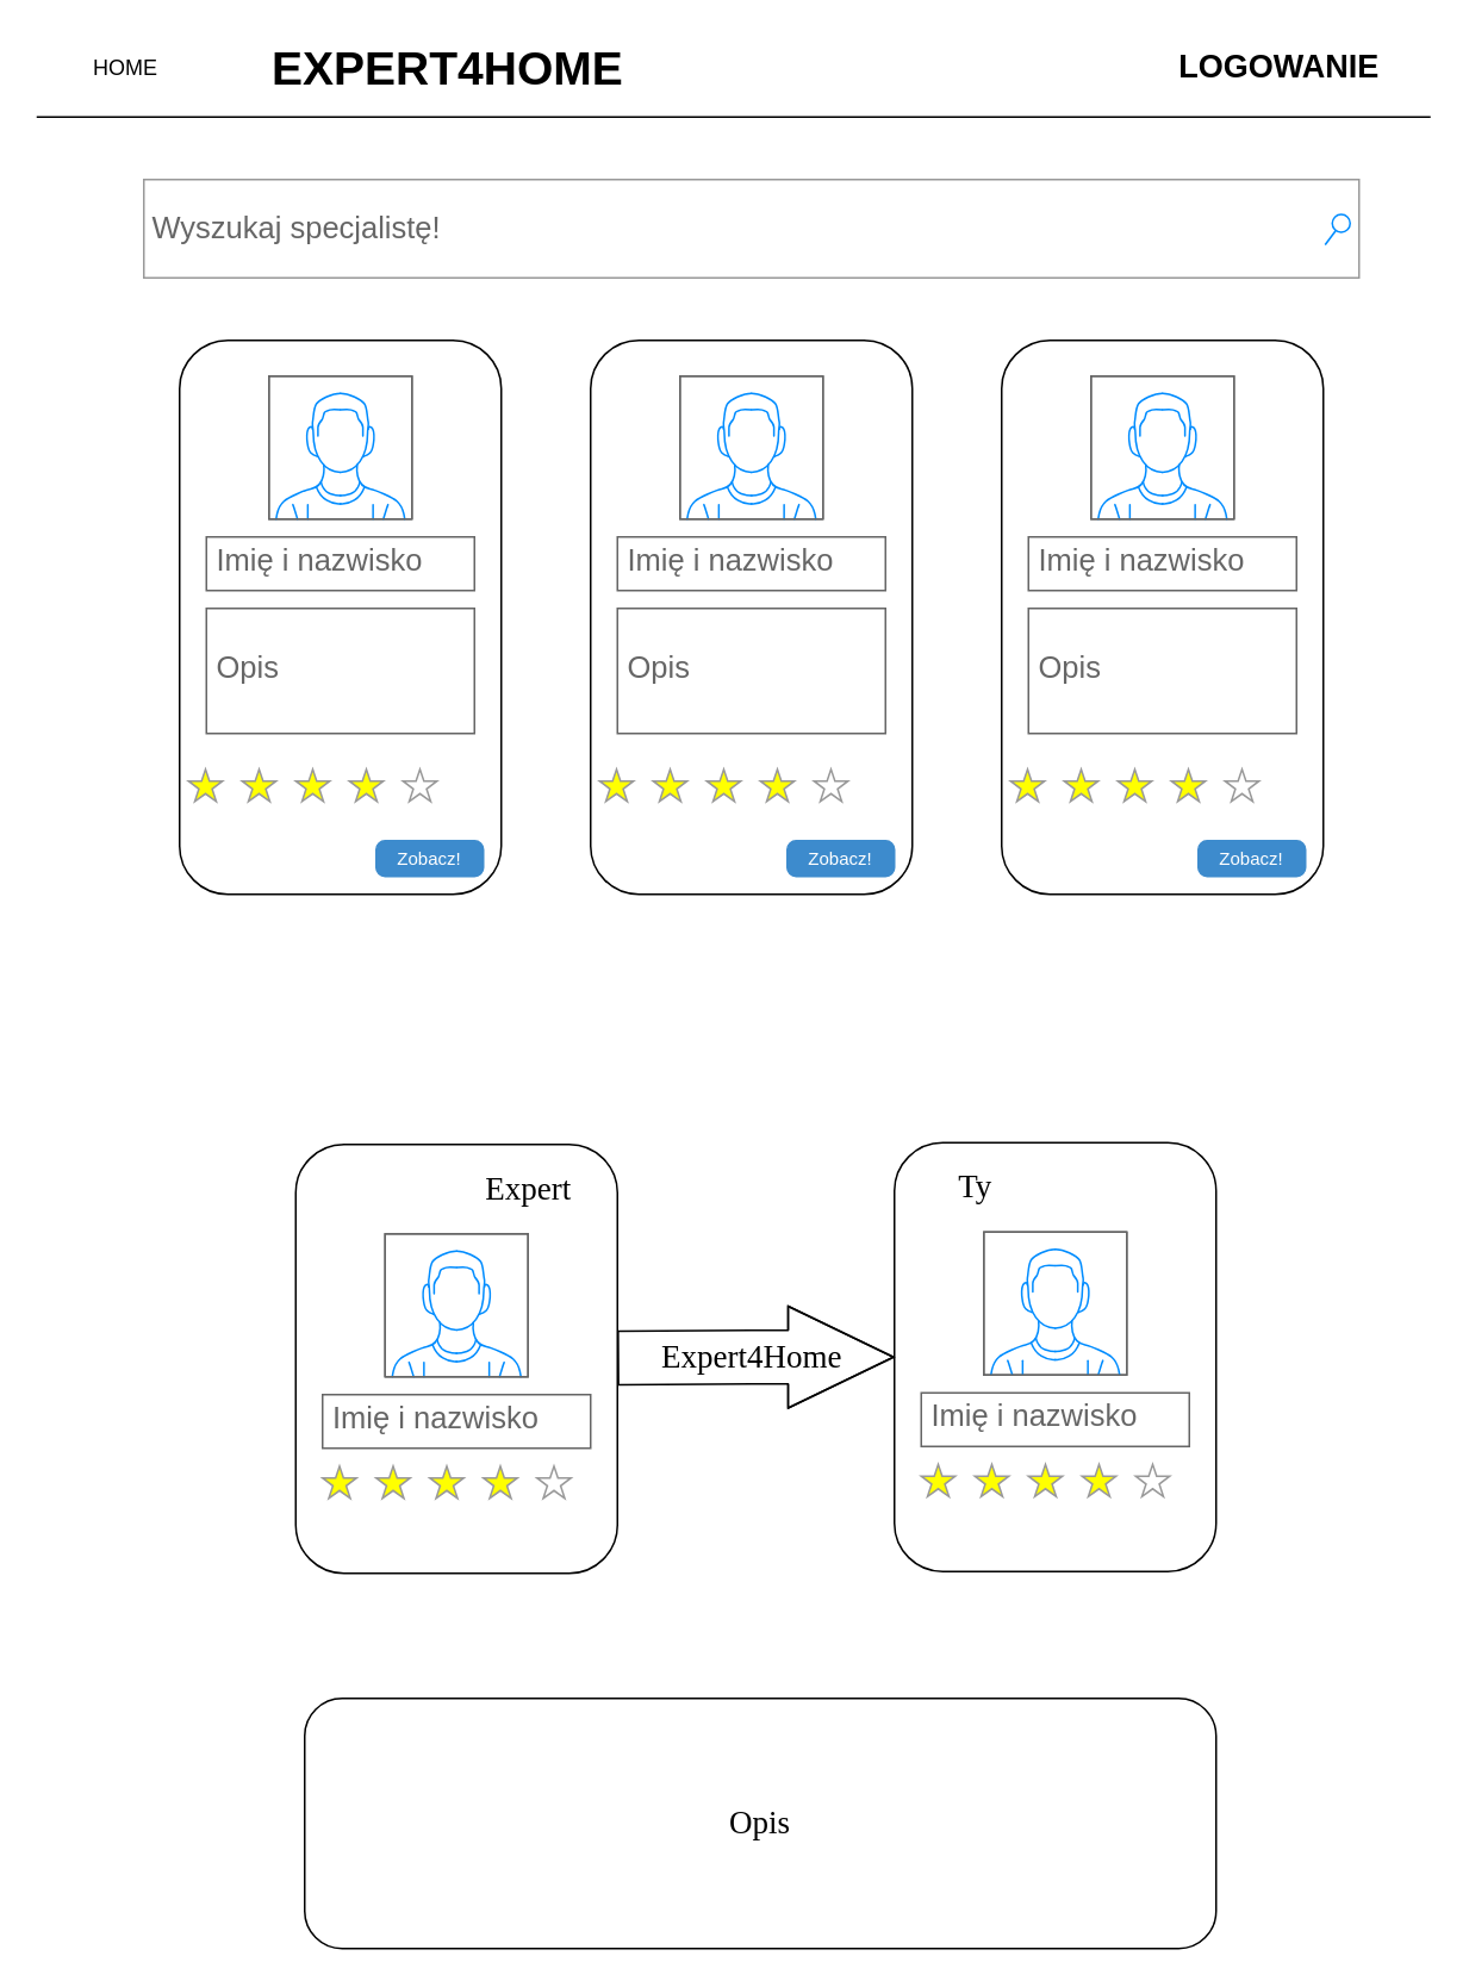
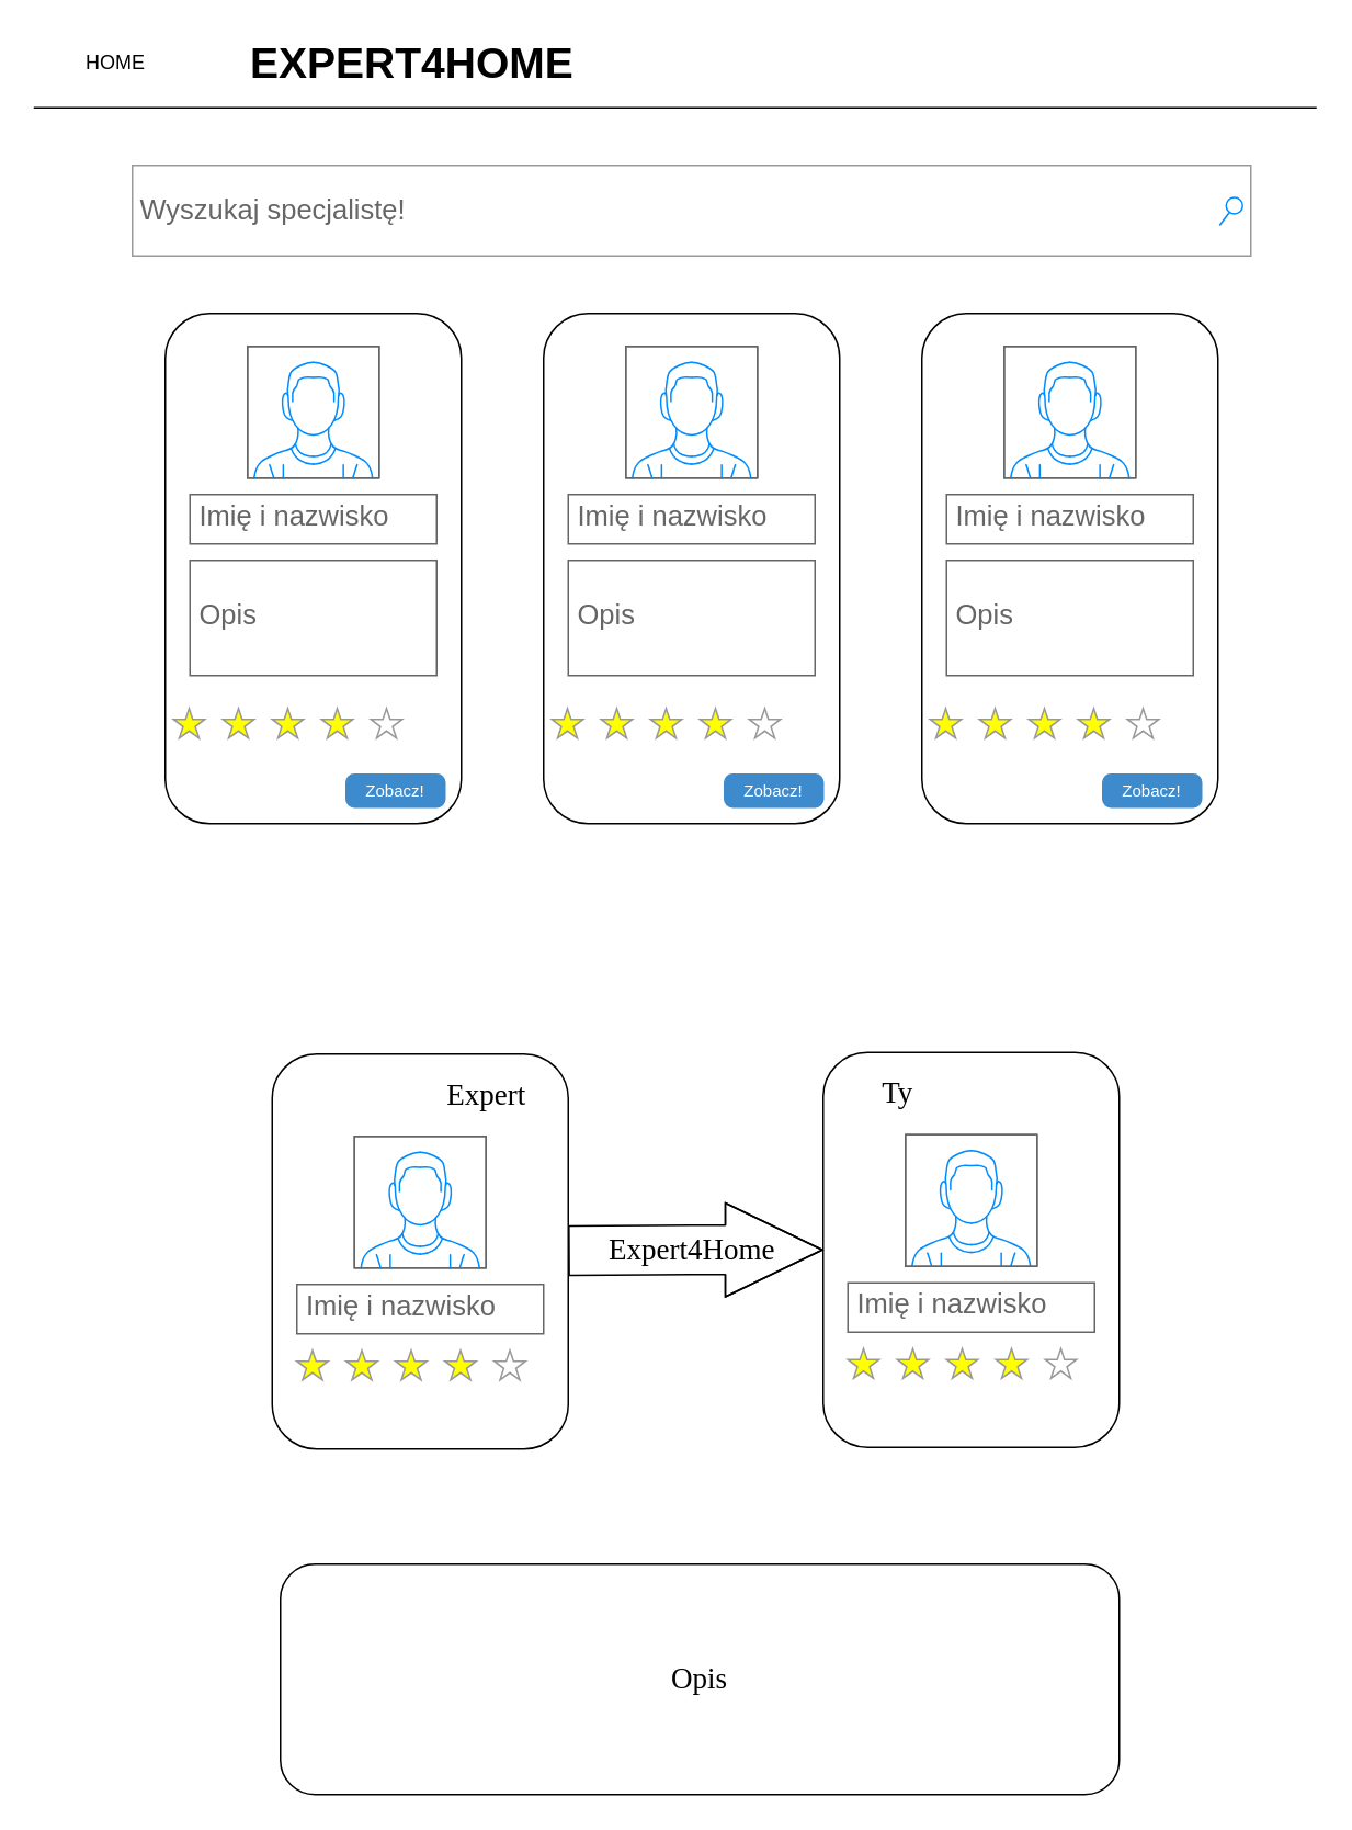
- <mxCell id="5" value="LOGOWANIE" style="text;html=1;align=center;verticalAlign=middle;resizable=0;points=[];autosize=1;fontStyle=1;fontSize=18;" vertex="1" parent="1"><mxGeometry x="650" y="22" width="130" height="30" as="geometry" /></mxCell>
